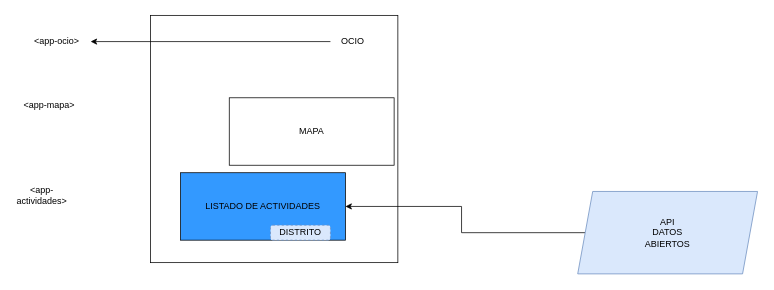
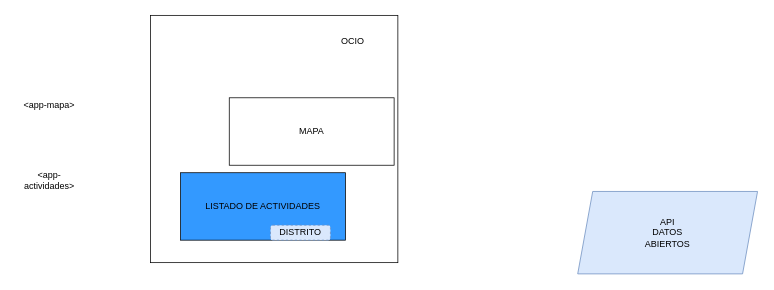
- <mxCell id="10" value="&amp;lt;app-ocio&amp;gt;" style="text;html=1;strokeColor=none;fillColor=none;align=center;verticalAlign=middle;whiteSpace=wrap;rounded=0;" vertex="1" parent="1"><mxGeometry x="30" y="45" width="90" height="20" as="geometry" /></mxCell>
- <mxCell id="3" style="edgeStyle=orthogonalEdgeStyle;rounded=0;orthogonalLoop=1;jettySize=auto;html=1;" edge="1" parent="1" source="4" target="10"><mxGeometry relative="1" as="geometry"><mxPoint x="150" y="55" as="targetPoint" /></mxGeometry></mxCell>
- <mxCell id="12" value="&amp;lt;app-actividades&amp;gt;" style="text;html=1;strokeColor=none;fillColor=none;align=center;verticalAlign=middle;whiteSpace=wrap;rounded=0;" vertex="1" parent="1"><mxGeometry x="10" y="250" width="90" height="20" as="geometry" /></mxCell>
+ <mxCell id="12" value="&amp;lt;app-actividades&amp;gt;" style="text;html=1;strokeColor=none;fillColor=none;align=center;verticalAlign=middle;whiteSpace=wrap;rounded=0;" vertex="1" parent="1"><mxGeometry x="20" y="230" width="90" height="20" as="geometry" /></mxCell>
- <mxCell id="7" style="edgeStyle=orthogonalEdgeStyle;rounded=0;orthogonalLoop=1;jettySize=auto;html=1;entryX=1;entryY=0.5;entryDx=0;entryDy=0;" edge="1" parent="1" source="8" target="6"><mxGeometry relative="1" as="geometry" /></mxCell>
